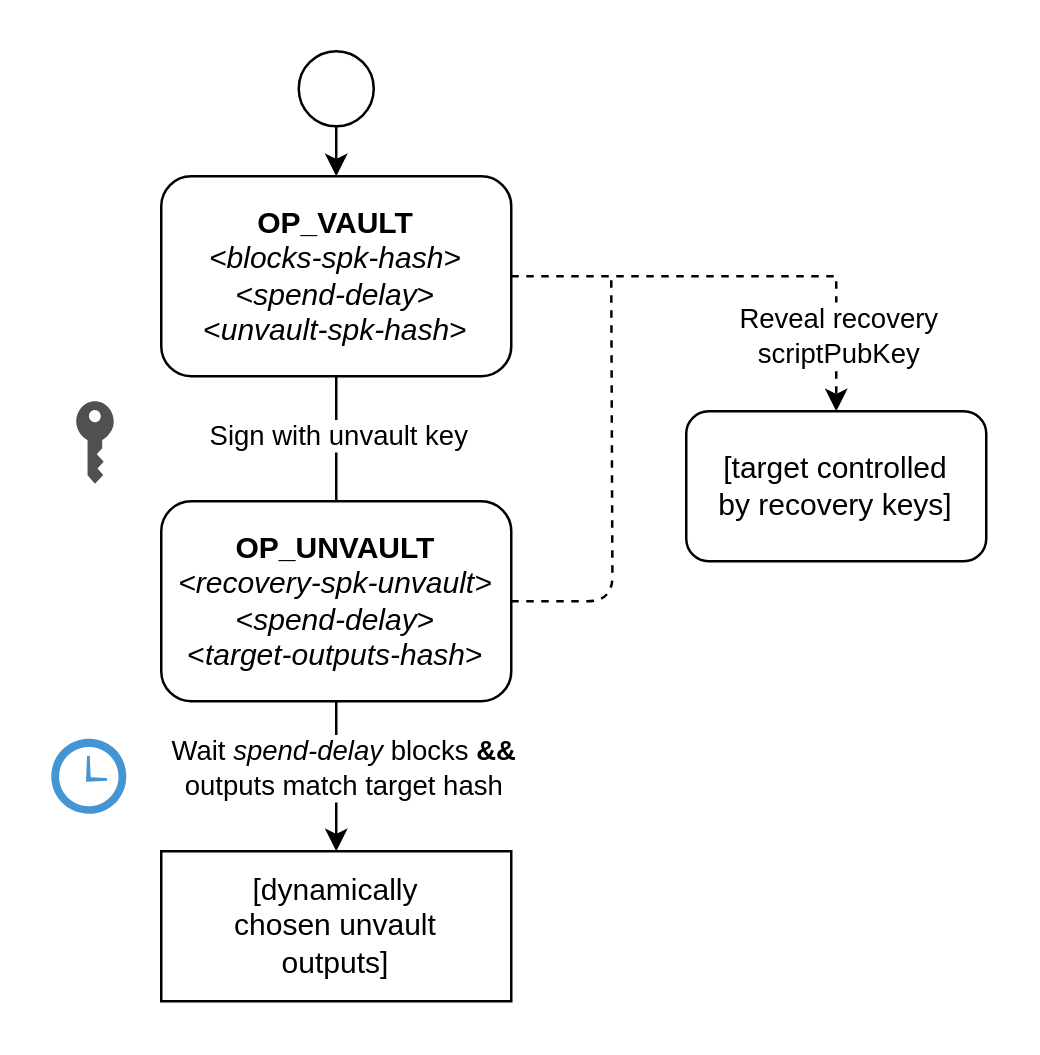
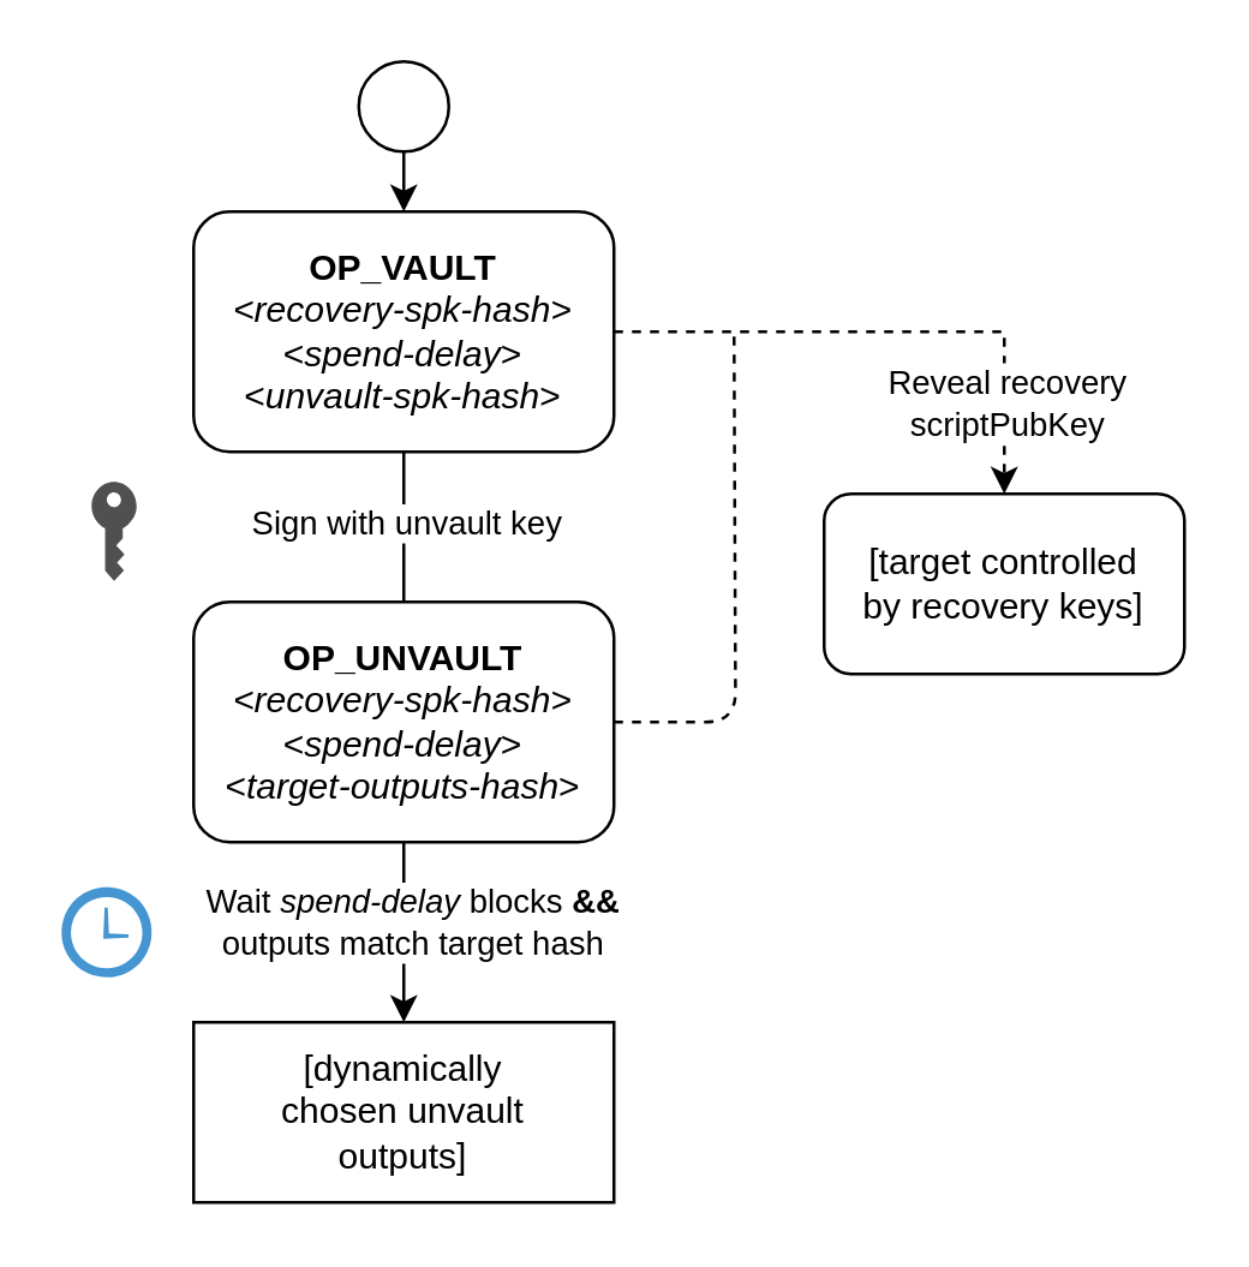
- <mxCell id="6" value="&lt;div&gt;&lt;b&gt;OP_VAULT&lt;/b&gt;&lt;/div&gt;&lt;div&gt;&lt;i&gt;&amp;lt;blocks-spk-hash&amp;gt;&lt;/i&gt;&lt;/div&gt;&lt;div&gt;&amp;lt;&lt;i&gt;spend-delay&lt;/i&gt;&amp;gt;&lt;/div&gt;&lt;div&gt;&amp;lt;&lt;i&gt;unvault-spk-hash&lt;/i&gt;&amp;gt;&lt;br&gt;&lt;/div&gt;" style="rounded=1;whiteSpace=wrap;html=1;labelPosition=center;verticalLabelPosition=middle;align=center;verticalAlign=middle;" parent="1" vertex="1"><mxGeometry x="64" y="70" width="140" height="80" as="geometry" /></mxCell>
+ <mxCell id="6" value="&lt;div&gt;&lt;b&gt;OP_VAULT&lt;/b&gt;&lt;/div&gt;&lt;div&gt;&lt;i&gt;&amp;lt;recovery-spk-hash&amp;gt;&lt;/i&gt;&lt;/div&gt;&lt;div&gt;&amp;lt;&lt;i&gt;spend-delay&lt;/i&gt;&amp;gt;&lt;/div&gt;&lt;div&gt;&amp;lt;&lt;i&gt;unvault-spk-hash&lt;/i&gt;&amp;gt;&lt;br&gt;&lt;/div&gt;" style="rounded=1;whiteSpace=wrap;html=1;labelPosition=center;verticalLabelPosition=middle;align=center;verticalAlign=middle;" parent="1" vertex="1"><mxGeometry x="64" y="70" width="140" height="80" as="geometry" /></mxCell>
- <mxCell id="11" value="&lt;div&gt;&lt;b&gt;OP_UNVAULT&lt;/b&gt;&lt;/div&gt;&lt;div&gt;&lt;i&gt;&amp;lt;recovery-spk-unvault&amp;gt;&lt;/i&gt;&lt;/div&gt;&lt;div&gt;&amp;lt;&lt;i&gt;spend-delay&lt;/i&gt;&amp;gt;&lt;/div&gt;&lt;div&gt;&amp;lt;&lt;i&gt;target-outputs-hash&lt;/i&gt;&amp;gt;&lt;br&gt;&lt;/div&gt;" style="rounded=1;whiteSpace=wrap;html=1;" parent="1" vertex="1"><mxGeometry x="64" y="200" width="140" height="80" as="geometry" /></mxCell>
+ <mxCell id="11" value="&lt;div&gt;&lt;b&gt;OP_UNVAULT&lt;/b&gt;&lt;/div&gt;&lt;div&gt;&lt;i&gt;&amp;lt;recovery-spk-hash&amp;gt;&lt;/i&gt;&lt;/div&gt;&lt;div&gt;&amp;lt;&lt;i&gt;spend-delay&lt;/i&gt;&amp;gt;&lt;/div&gt;&lt;div&gt;&amp;lt;&lt;i&gt;target-outputs-hash&lt;/i&gt;&amp;gt;&lt;br&gt;&lt;/div&gt;" style="rounded=1;whiteSpace=wrap;html=1;" parent="1" vertex="1"><mxGeometry x="64" y="200" width="140" height="80" as="geometry" /></mxCell>
